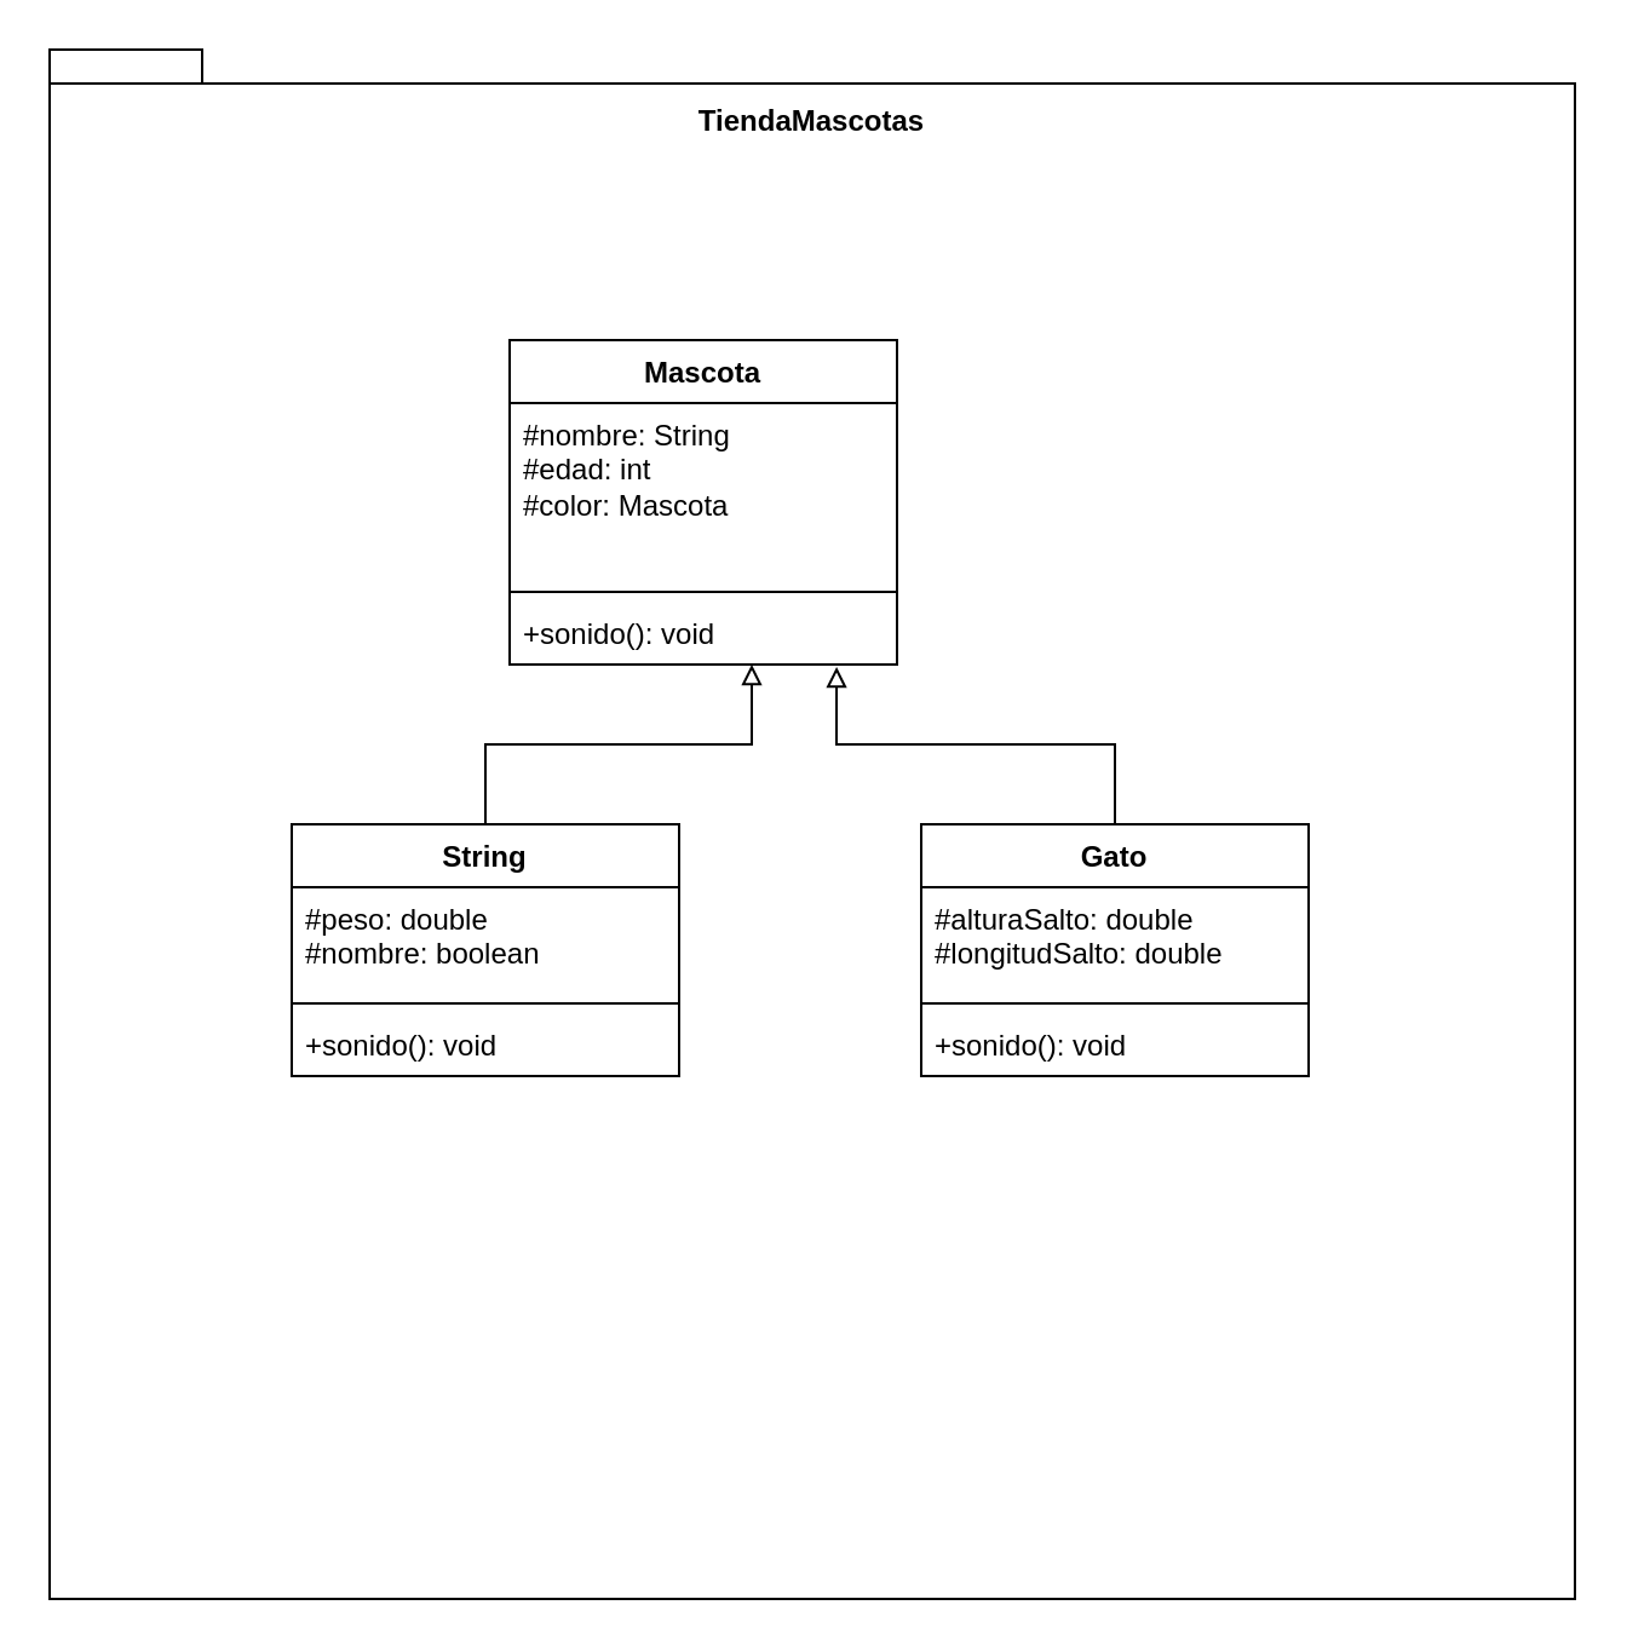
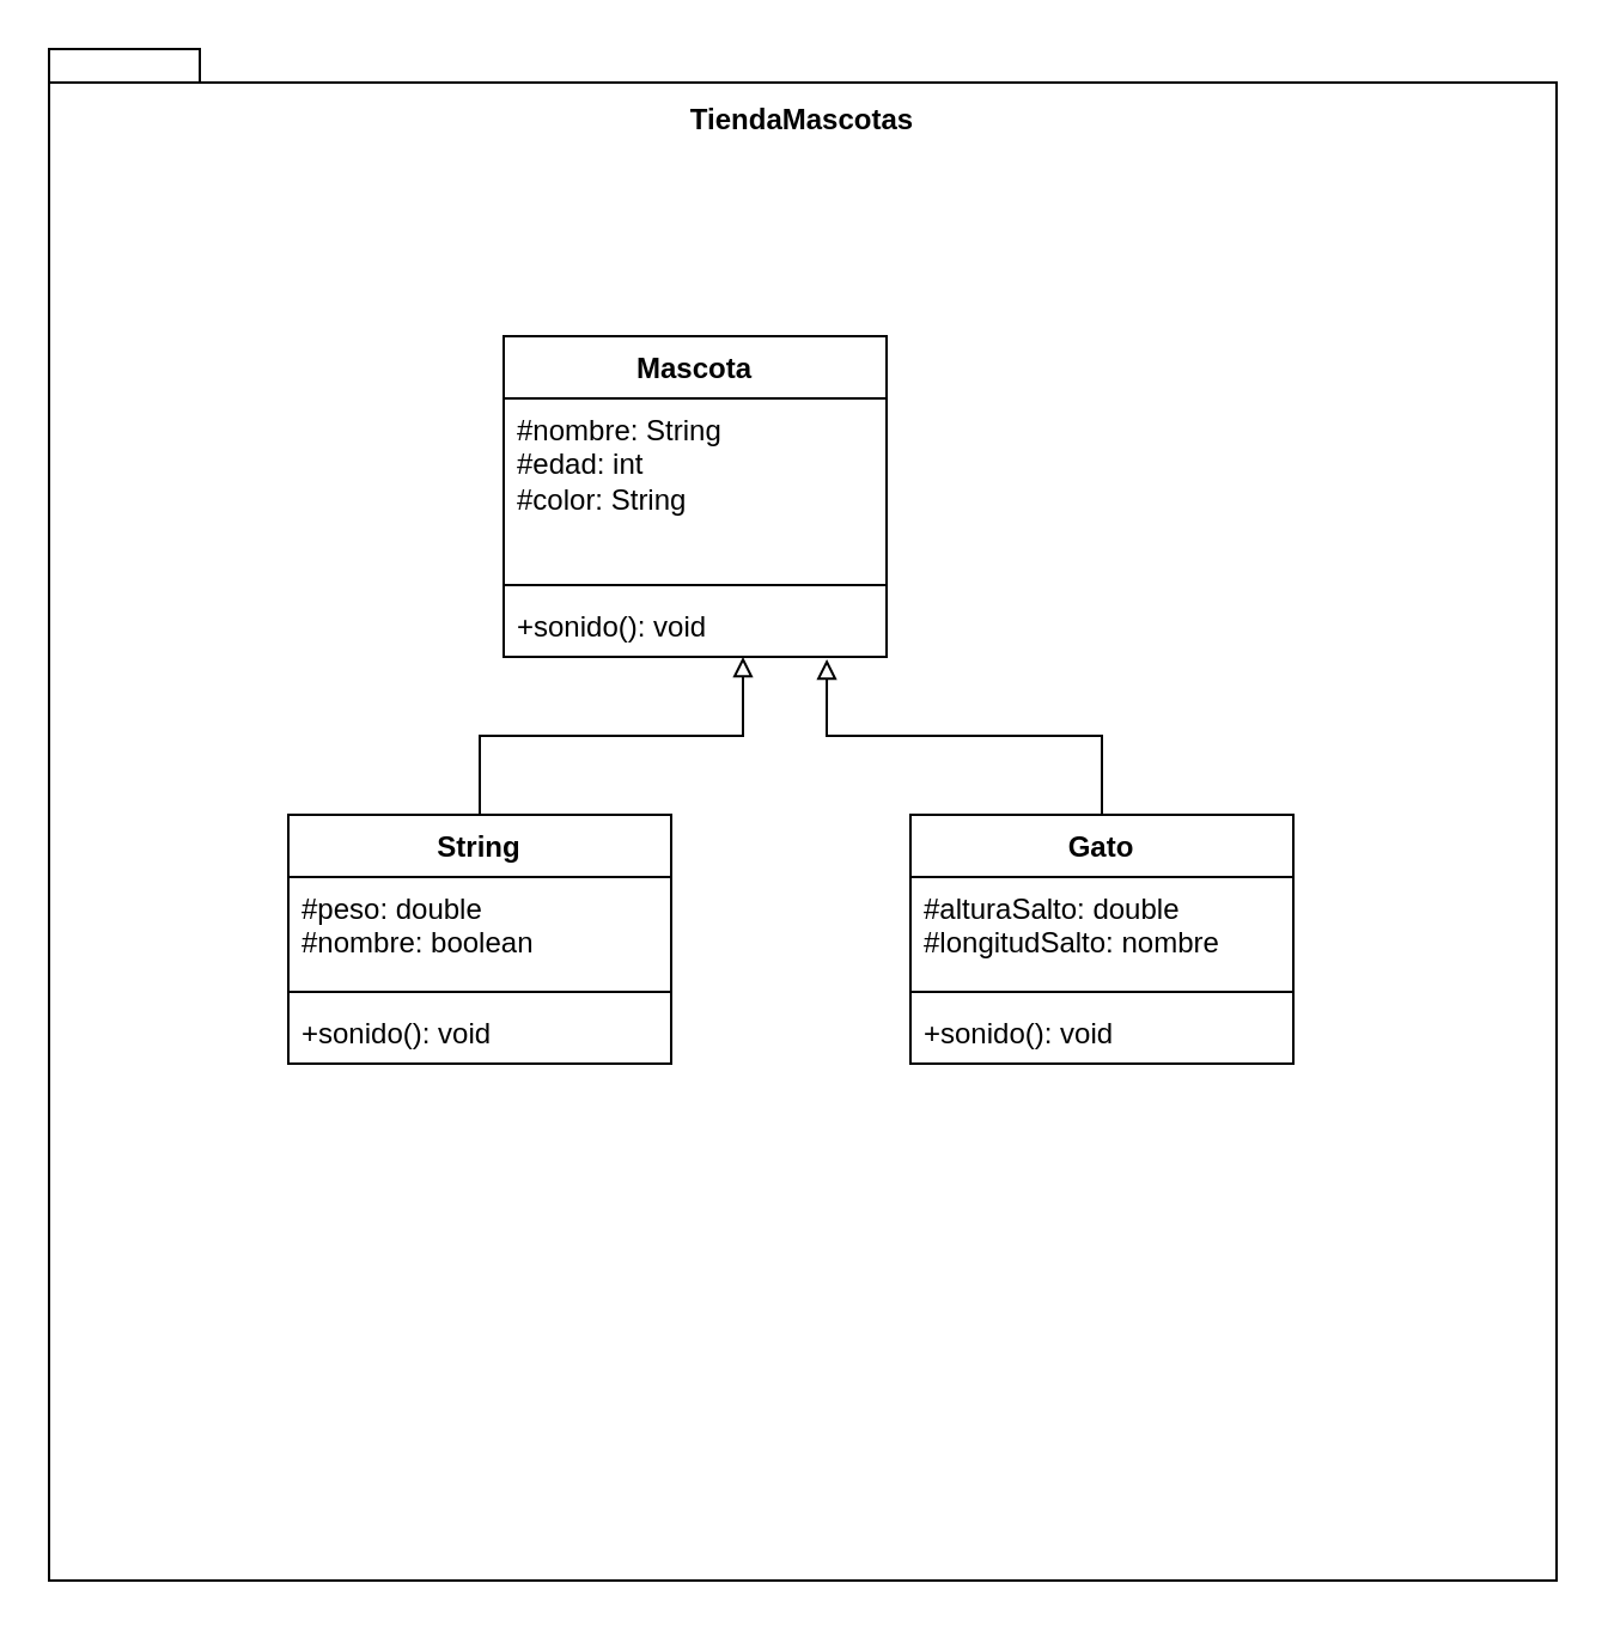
- <mxCell id="4" value="#nombre: String&lt;div&gt;#edad: int&lt;/div&gt;&lt;div&gt;#color: Mascota&lt;/div&gt;" style="text;strokeColor=none;fillColor=none;align=left;verticalAlign=top;spacingLeft=4;spacingRight=4;overflow=hidden;rotatable=0;points=[[0,0.5],[1,0.5]];portConstraint=eastwest;whiteSpace=wrap;html=1;" vertex="1" parent="3"><mxGeometry y="26" width="160" height="74" as="geometry" /></mxCell>
+ <mxCell id="4" value="#nombre: String&lt;div&gt;#edad: int&lt;/div&gt;&lt;div&gt;#color: String&lt;/div&gt;" style="text;strokeColor=none;fillColor=none;align=left;verticalAlign=top;spacingLeft=4;spacingRight=4;overflow=hidden;rotatable=0;points=[[0,0.5],[1,0.5]];portConstraint=eastwest;whiteSpace=wrap;html=1;" vertex="1" parent="3"><mxGeometry y="26" width="160" height="74" as="geometry" /></mxCell>
- <mxCell id="12" value="#alturaSalto: double&lt;div&gt;#longitudSalto: double&lt;/div&gt;" style="text;strokeColor=none;fillColor=none;align=left;verticalAlign=top;spacingLeft=4;spacingRight=4;overflow=hidden;rotatable=0;points=[[0,0.5],[1,0.5]];portConstraint=eastwest;whiteSpace=wrap;html=1;" vertex="1" parent="11"><mxGeometry y="26" width="160" height="44" as="geometry" /></mxCell>
+ <mxCell id="12" value="#alturaSalto: double&lt;div&gt;#longitudSalto: nombre&lt;/div&gt;" style="text;strokeColor=none;fillColor=none;align=left;verticalAlign=top;spacingLeft=4;spacingRight=4;overflow=hidden;rotatable=0;points=[[0,0.5],[1,0.5]];portConstraint=eastwest;whiteSpace=wrap;html=1;" vertex="1" parent="11"><mxGeometry y="26" width="160" height="44" as="geometry" /></mxCell>
